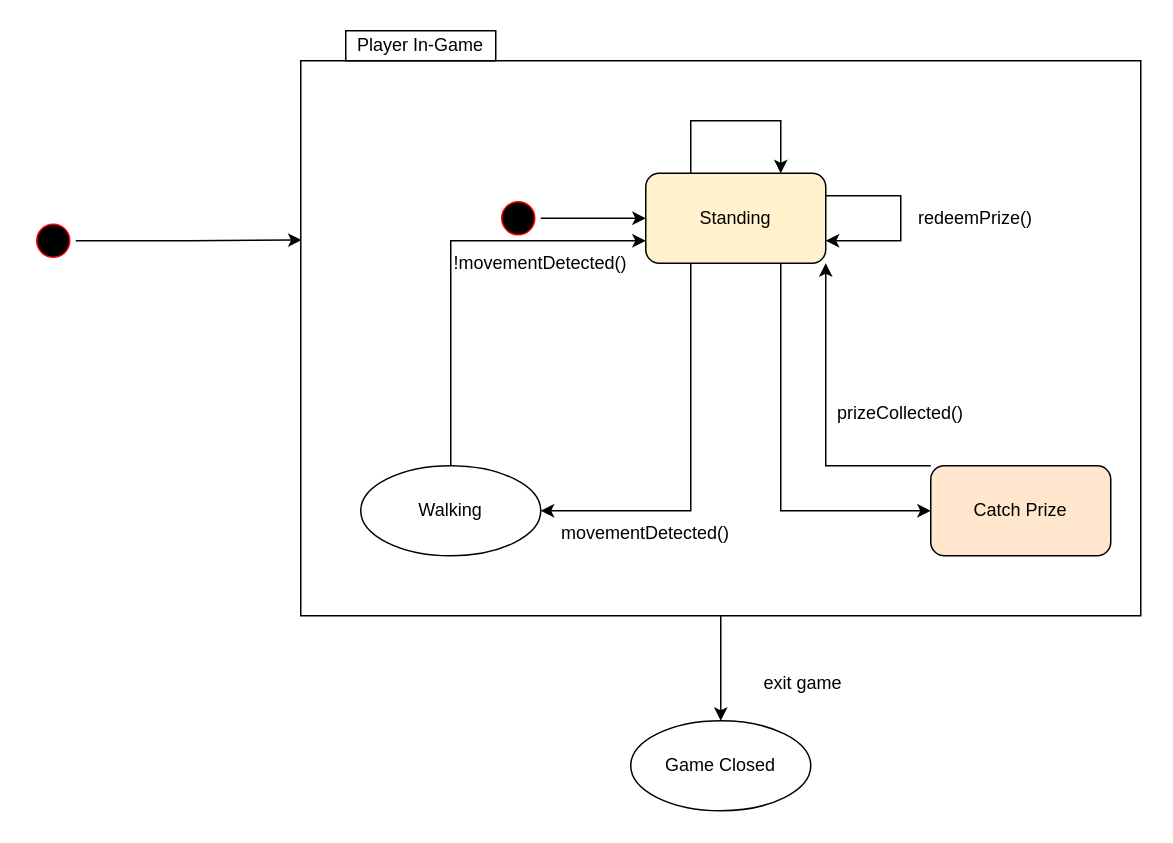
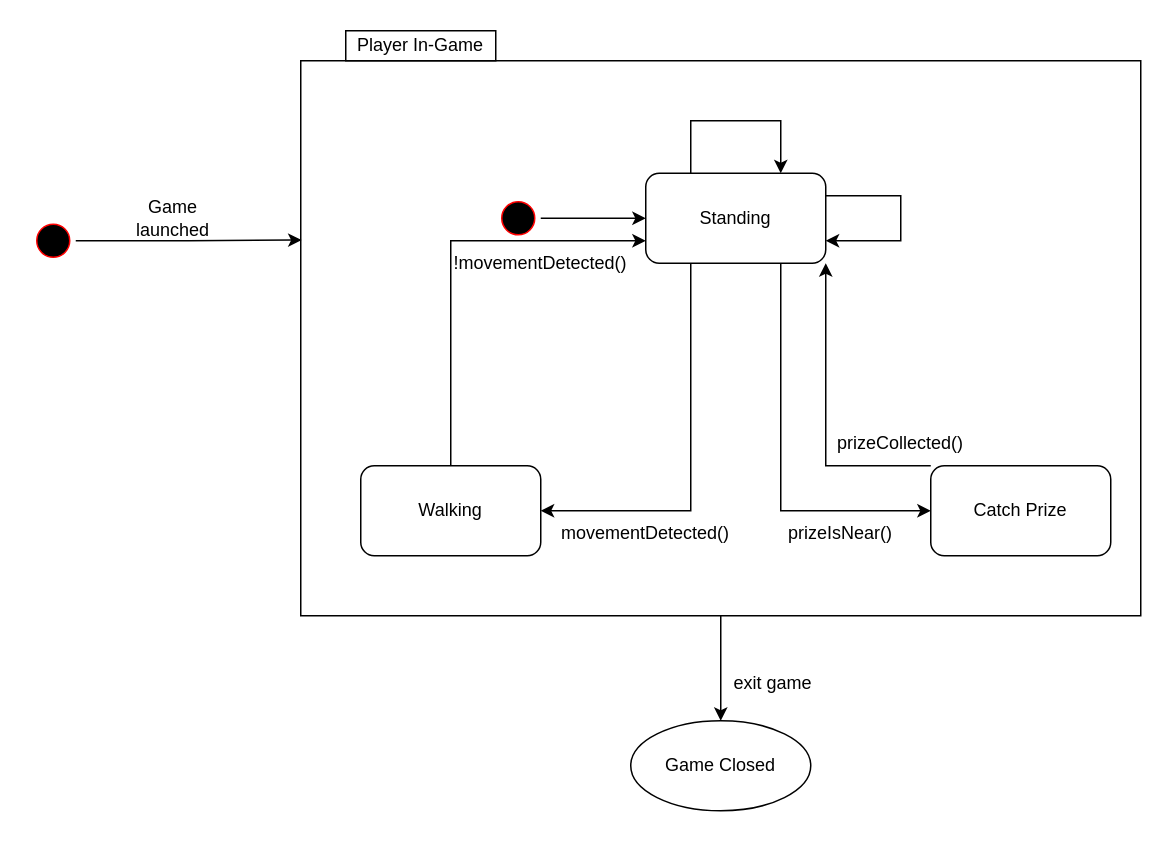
+ <mxCell id="6" value="Game launched" style="text;html=1;strokeColor=none;fillColor=none;align=center;verticalAlign=middle;whiteSpace=wrap;rounded=0;" vertex="1" parent="1"><mxGeometry x="80" y="130" width="70" height="30" as="geometry" /></mxCell>
- <mxCell id="12" value="Standing" style="rounded=1;whiteSpace=wrap;html=1;fillColor=#fff2cc;" vertex="1" parent="1"><mxGeometry x="430" y="115" width="120" height="60" as="geometry" /></mxCell>
+ <mxCell id="12" value="Standing" style="rounded=1;whiteSpace=wrap;html=1;" vertex="1" parent="1"><mxGeometry x="430" y="115" width="120" height="60" as="geometry" /></mxCell>
- <mxCell id="25" value="redeemPrize()" style="text;html=1;strokeColor=none;fillColor=none;align=center;verticalAlign=middle;whiteSpace=wrap;rounded=0;shadow=0;" vertex="1" parent="1"><mxGeometry x="620" y="130" width="60" height="30" as="geometry" /></mxCell>
- <mxCell id="22" value="prizeCollected()" style="text;html=1;strokeColor=none;fillColor=none;align=center;verticalAlign=middle;whiteSpace=wrap;rounded=0;" vertex="1" parent="1"><mxGeometry x="550" y="260" width="100" height="30" as="geometry" /></mxCell>
+ <mxCell id="22" value="prizeCollected()" style="text;html=1;strokeColor=none;fillColor=none;align=center;verticalAlign=middle;whiteSpace=wrap;rounded=0;" vertex="1" parent="1"><mxGeometry x="550" y="280" width="100" height="30" as="geometry" /></mxCell>
- <mxCell id="14" value="Walking" style="ellipse;whiteSpace=wrap;html=1;" vertex="1" parent="1"><mxGeometry x="240" y="310" width="120" height="60" as="geometry" /></mxCell>
+ <mxCell id="14" value="Walking" style="rounded=1;whiteSpace=wrap;html=1;" vertex="1" parent="1"><mxGeometry x="240" y="310" width="120" height="60" as="geometry" /></mxCell>
- <mxCell id="16" value="Catch Prize" style="rounded=1;whiteSpace=wrap;html=1;fillColor=#ffe6cc;" vertex="1" parent="1"><mxGeometry x="620" y="310" width="120" height="60" as="geometry" /></mxCell>
+ <mxCell id="16" value="Catch Prize" style="rounded=1;whiteSpace=wrap;html=1;" vertex="1" parent="1"><mxGeometry x="620" y="310" width="120" height="60" as="geometry" /></mxCell>
+ <mxCell id="19" value="prizeIsNear()" style="text;html=1;strokeColor=none;fillColor=none;align=center;verticalAlign=middle;whiteSpace=wrap;rounded=0;" vertex="1" parent="1"><mxGeometry x="530" y="340" width="60" height="30" as="geometry" /></mxCell>
- <mxCell id="24" value="exit game" style="text;html=1;strokeColor=none;fillColor=none;align=center;verticalAlign=middle;whiteSpace=wrap;rounded=0;shadow=0;" vertex="1" parent="1"><mxGeometry x="505" y="440" width="60" height="30" as="geometry" /></mxCell>
+ <mxCell id="24" value="exit game" style="text;html=1;strokeColor=none;fillColor=none;align=center;verticalAlign=middle;whiteSpace=wrap;rounded=0;shadow=0;" vertex="1" parent="1"><mxGeometry x="485" y="440" width="60" height="30" as="geometry" /></mxCell>
